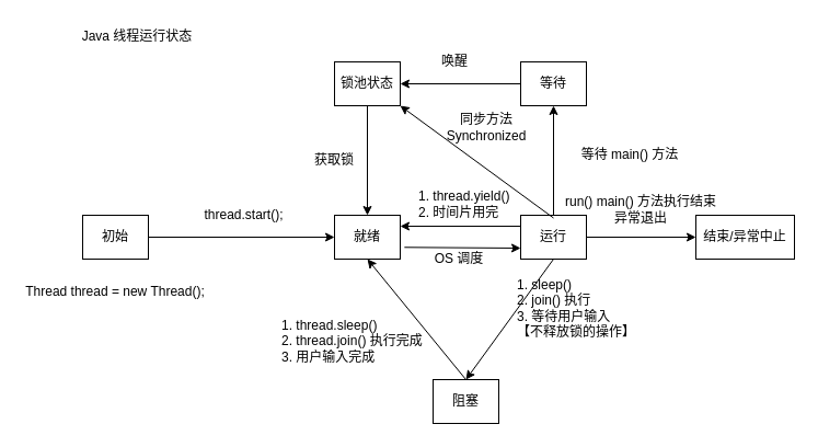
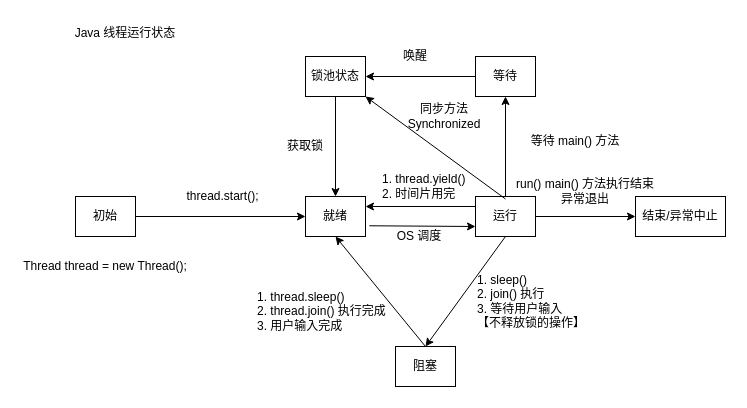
- <mxCell id="23" value="1. sleep()&lt;br&gt;2. join() 执行&lt;br&gt;3. 等待用户输入&lt;br&gt;【不释放锁的操作】" style="text;html=1;strokeColor=none;fillColor=none;align=left;verticalAlign=middle;whiteSpace=wrap;rounded=0;" vertex="1" parent="1"><mxGeometry x="470" y="246" width="110" height="70" as="geometry" /></mxCell>
+ <mxCell id="23" value="1. sleep()&lt;br&gt;2. join() 执行&lt;br&gt;3. 等待用户输入&lt;br&gt;【不释放锁的操作】" style="text;html=1;strokeColor=none;fillColor=none;align=left;verticalAlign=middle;whiteSpace=wrap;rounded=0;" vertex="1" parent="1"><mxGeometry x="475" y="266" width="110" height="70" as="geometry" /></mxCell>
